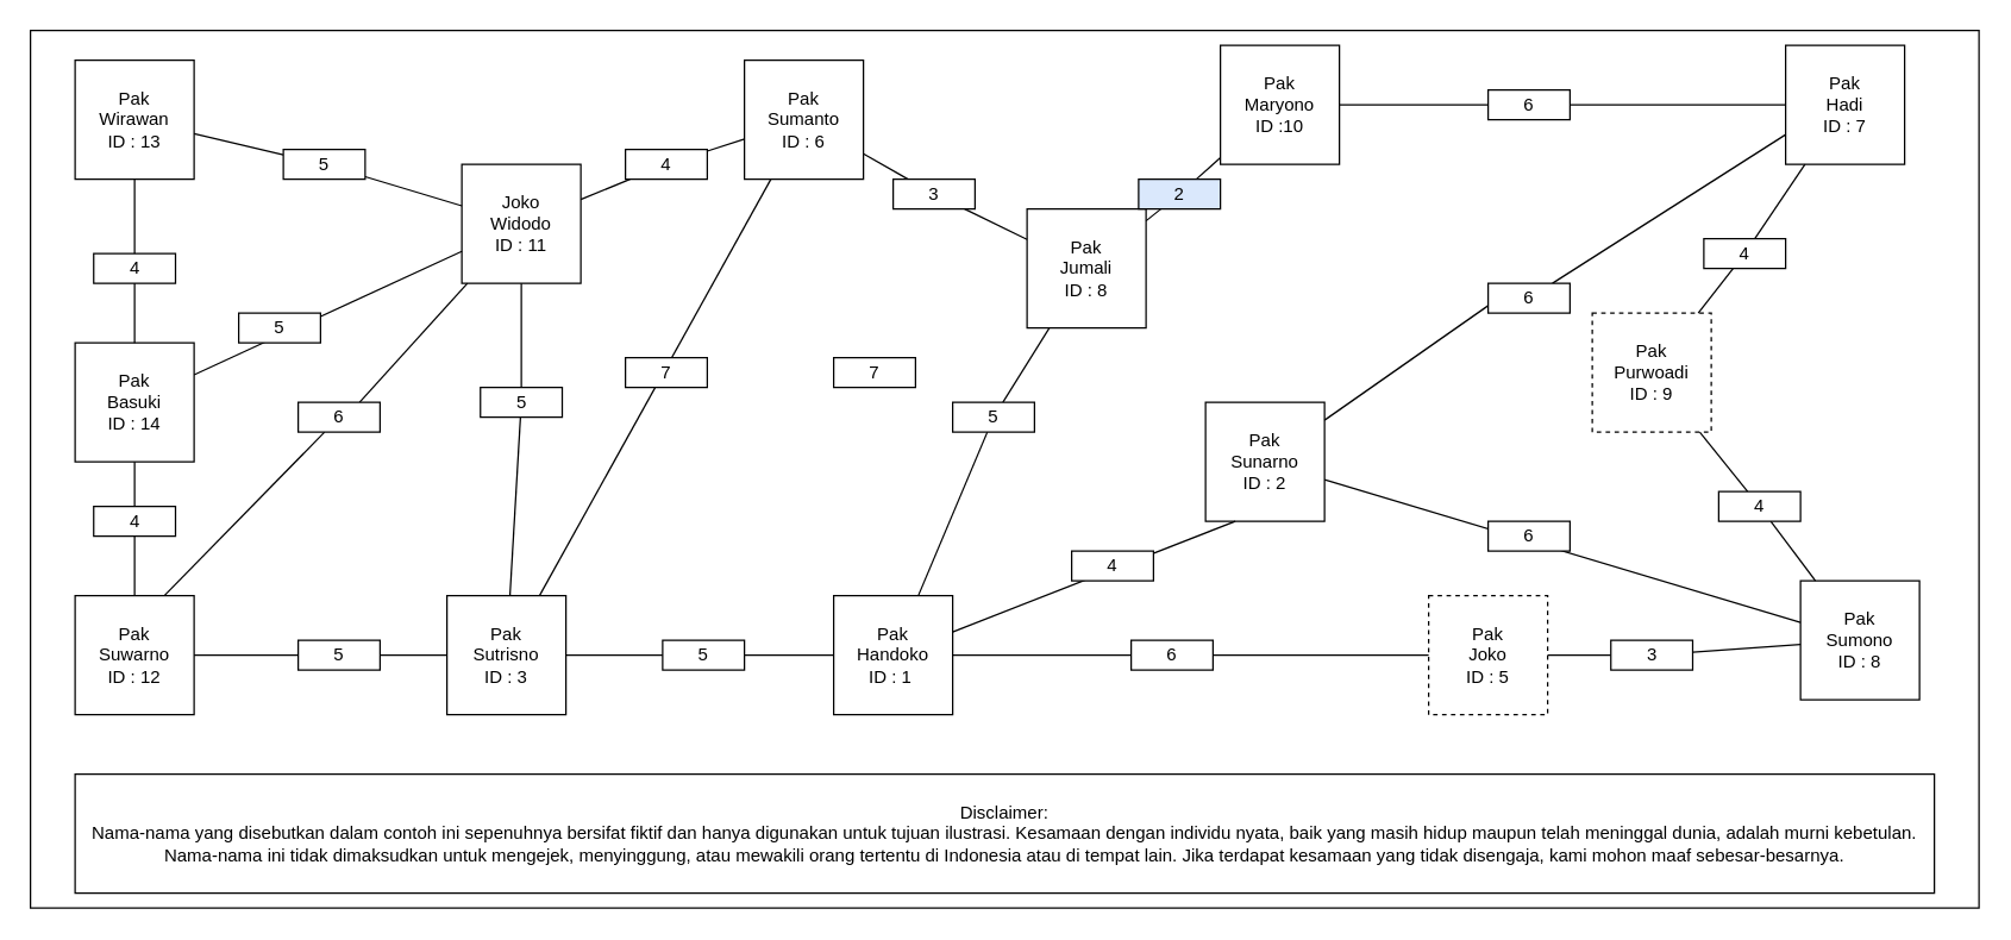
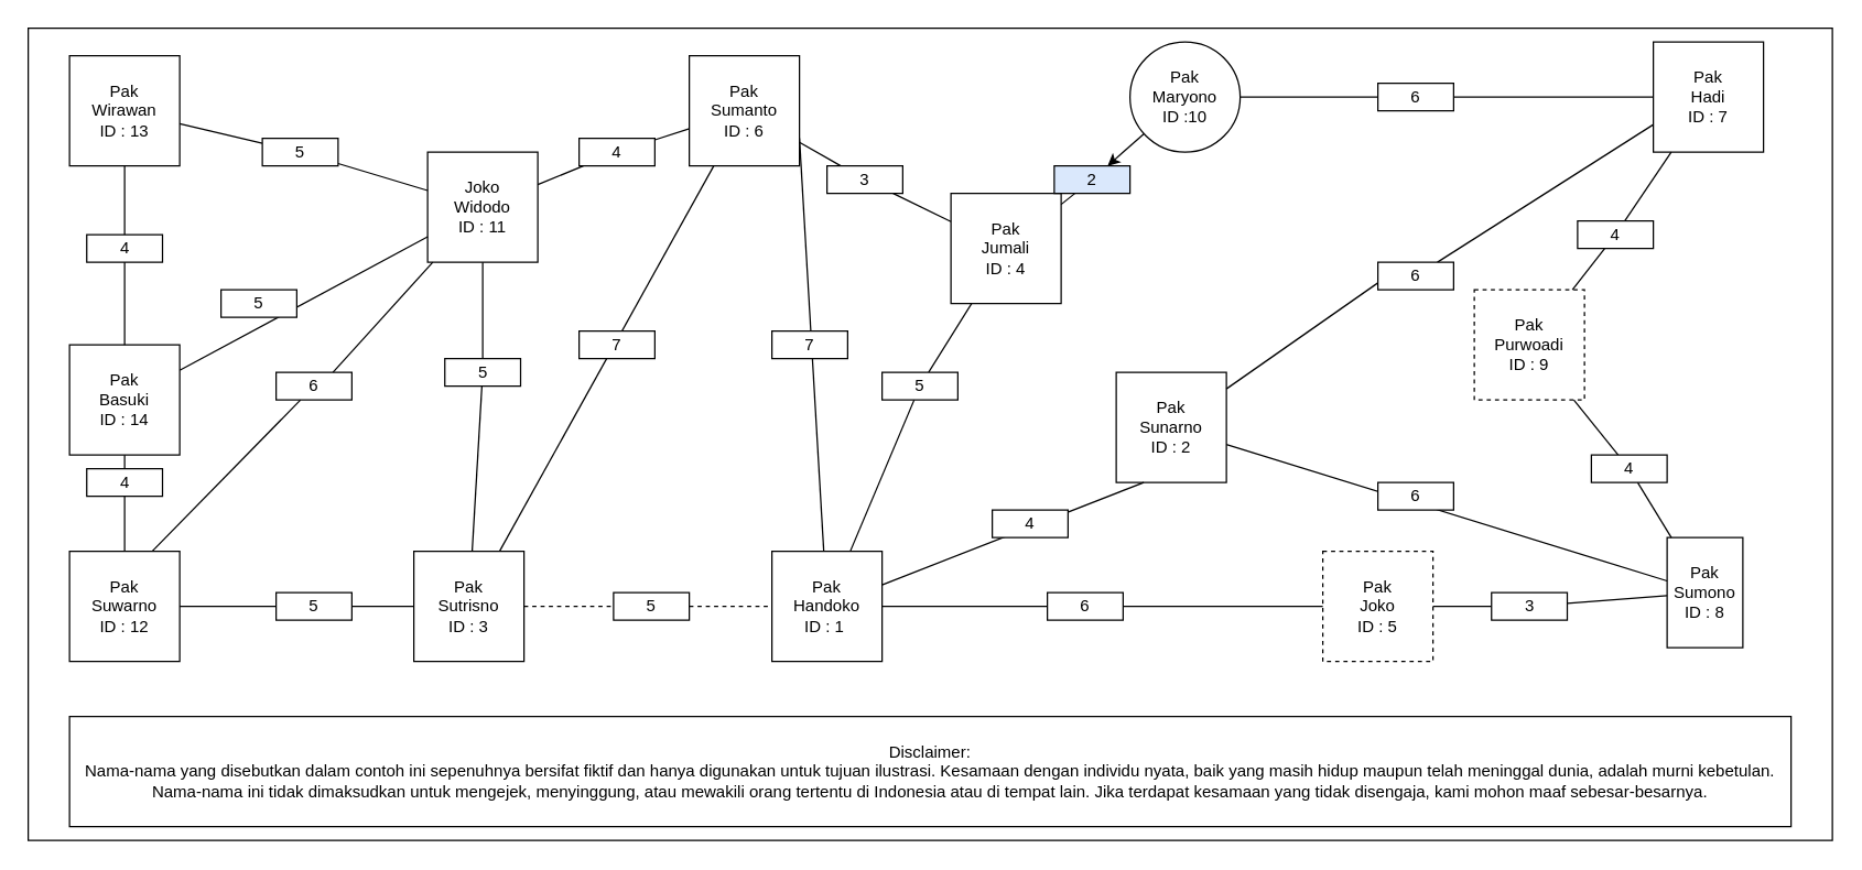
- <mxCell id="6" value="Pak&lt;div&gt;Maryono&lt;/div&gt;&lt;div&gt;ID :10&lt;/div&gt;" style="whiteSpace=wrap;html=1;aspect=fixed;" parent="1" vertex="1"><mxGeometry x="820" y="30" width="80" height="80" as="geometry" /></mxCell>
+ <mxCell id="6" value="Pak&lt;div&gt;Maryono&lt;/div&gt;&lt;div&gt;ID :10&lt;/div&gt;" style="ellipse;whiteSpace=wrap;html=1;aspect=fixed;" parent="1" vertex="1"><mxGeometry x="820" y="30" width="80" height="80" as="geometry" /></mxCell>
- <mxCell id="55" value="" style="endArrow=none;html=1;rounded=0;" parent="1" source="6" target="56" edge="1"><mxGeometry width="50" height="50" relative="1" as="geometry"><mxPoint x="820" y="99" as="sourcePoint" /><mxPoint x="750" y="151" as="targetPoint" /></mxGeometry></mxCell>
+ <mxCell id="55" value="" style="endArrow=classic;html=1;rounded=0;" parent="1" source="6" target="56" edge="1"><mxGeometry width="50" height="50" relative="1" as="geometry"><mxPoint x="820" y="99" as="sourcePoint" /><mxPoint x="750" y="151" as="targetPoint" /></mxGeometry></mxCell>
- <mxCell id="3" value="Pak&lt;div&gt;Jumali&lt;/div&gt;&lt;div&gt;ID : 8&lt;/div&gt;" style="whiteSpace=wrap;html=1;aspect=fixed;" parent="1" vertex="1"><mxGeometry x="690" y="140" width="80" height="80" as="geometry" /></mxCell>
+ <mxCell id="3" value="Pak&lt;div&gt;Jumali&lt;/div&gt;&lt;div&gt;ID : 4&lt;/div&gt;" style="whiteSpace=wrap;html=1;aspect=fixed;" parent="1" vertex="1"><mxGeometry x="690" y="140" width="80" height="80" as="geometry" /></mxCell>
- <mxCell id="13" value="Pak&lt;div&gt;Basuki&lt;/div&gt;&lt;div&gt;ID : 14&lt;/div&gt;" style="whiteSpace=wrap;html=1;aspect=fixed;" parent="1" vertex="1"><mxGeometry x="50" y="230" width="80" height="80" as="geometry" /></mxCell>
+ <mxCell id="13" value="Pak&lt;div&gt;Basuki&lt;/div&gt;&lt;div&gt;ID : 14&lt;/div&gt;" style="whiteSpace=wrap;html=1;aspect=fixed;" parent="1" vertex="1"><mxGeometry x="50" y="250" width="80" height="80" as="geometry" /></mxCell>
+ <mxCell id="33" value="" style="endArrow=none;html=1;rounded=0;entryX=1;entryY=0.75;entryDx=0;entryDy=0;" parent="1" source="8" target="4" edge="1"><mxGeometry width="50" height="50" relative="1" as="geometry"><mxPoint x="550" y="290" as="sourcePoint" /><mxPoint x="600" y="240" as="targetPoint" /></mxGeometry></mxCell>
- <mxCell id="16" value="Pak&lt;div&gt;Sumono&lt;/div&gt;&lt;div&gt;ID : 8&lt;/div&gt;" style="whiteSpace=wrap;html=1;aspect=fixed;" parent="1" vertex="1"><mxGeometry x="1210" y="390" width="80" height="80" as="geometry" /></mxCell>
+ <mxCell id="16" value="Pak&lt;div&gt;Sumono&lt;/div&gt;&lt;div&gt;ID : 8&lt;/div&gt;" style="whiteSpace=wrap;html=1;aspect=fixed;" parent="1" vertex="1"><mxGeometry x="1210" y="390" width="55" height="80" as="geometry" /></mxCell>
- <mxCell id="21" value="" style="endArrow=none;html=1;rounded=0;" parent="1" source="14" target="8" edge="1"><mxGeometry width="50" height="50" relative="1" as="geometry"><mxPoint x="590" y="380" as="sourcePoint" /><mxPoint x="640" y="330" as="targetPoint" /></mxGeometry></mxCell>
+ <mxCell id="21" value="" style="endArrow=none;html=1;rounded=0;dashed=1;" parent="1" source="14" target="8" edge="1"><mxGeometry width="50" height="50" relative="1" as="geometry"><mxPoint x="590" y="380" as="sourcePoint" /><mxPoint x="640" y="330" as="targetPoint" /></mxGeometry></mxCell>
